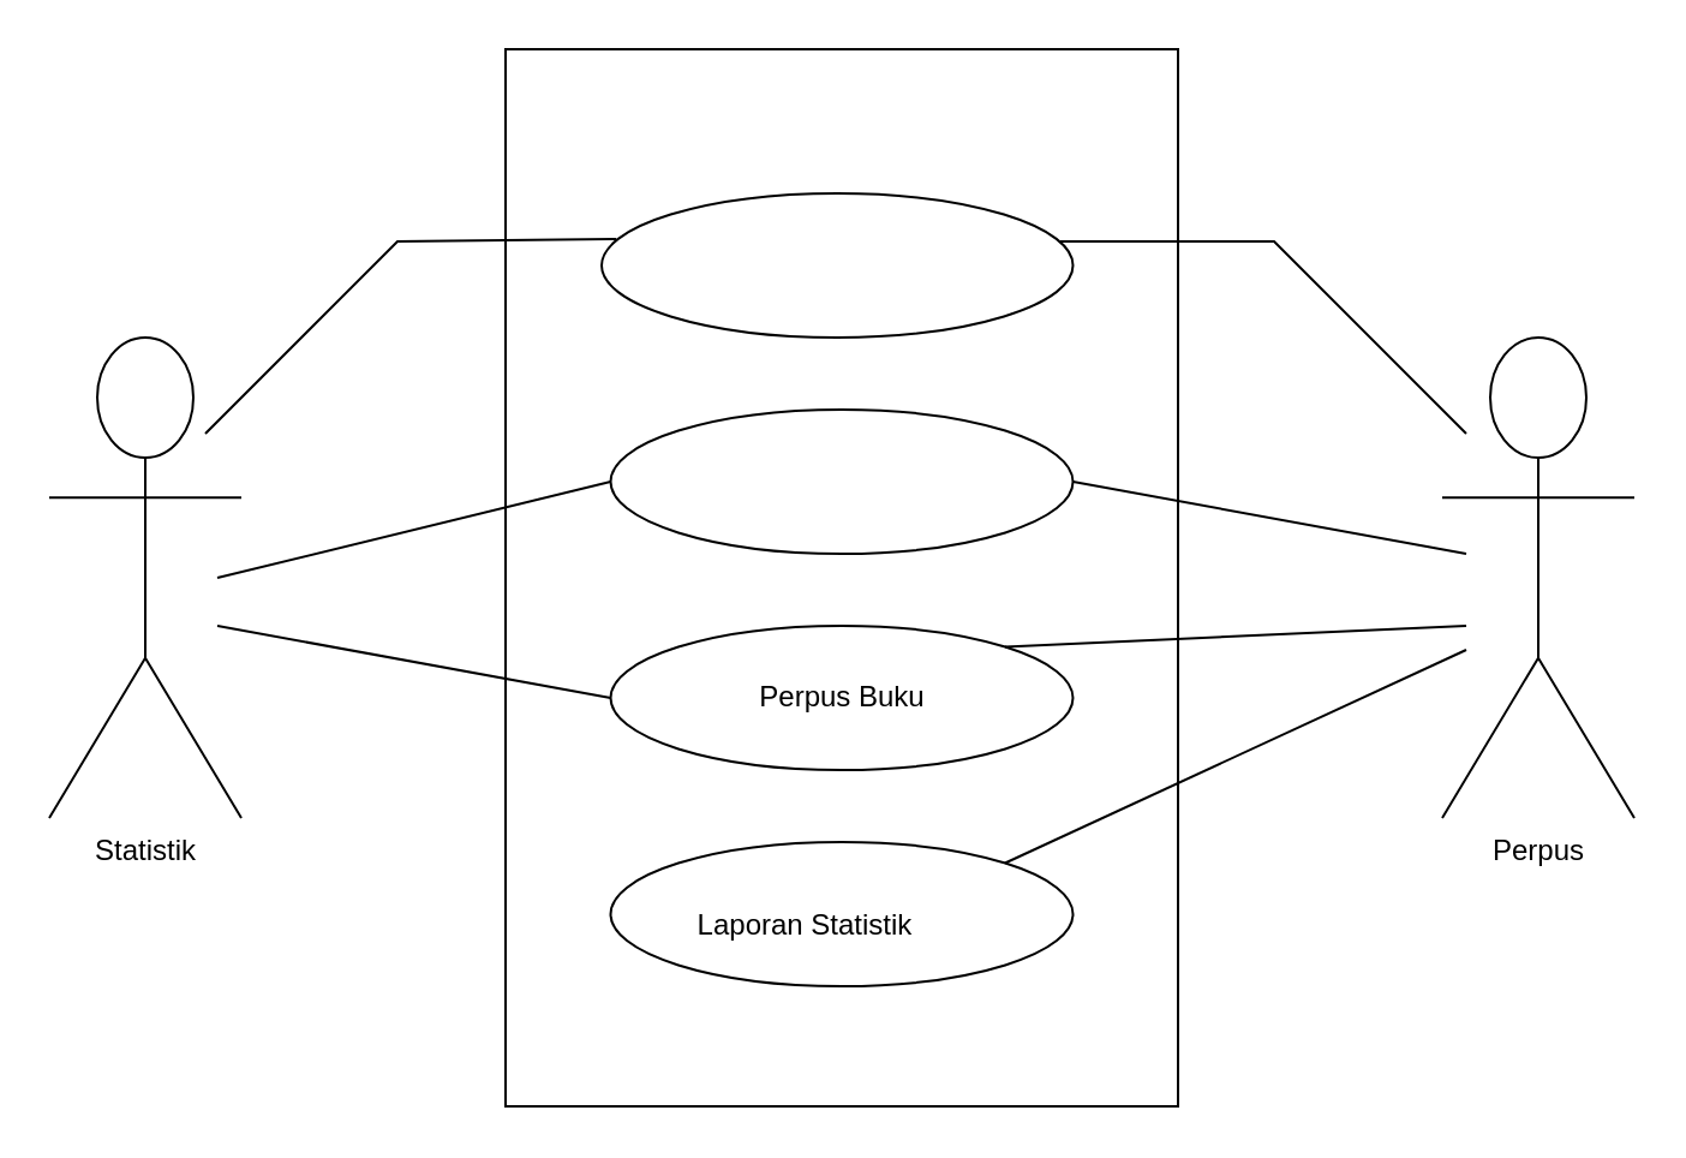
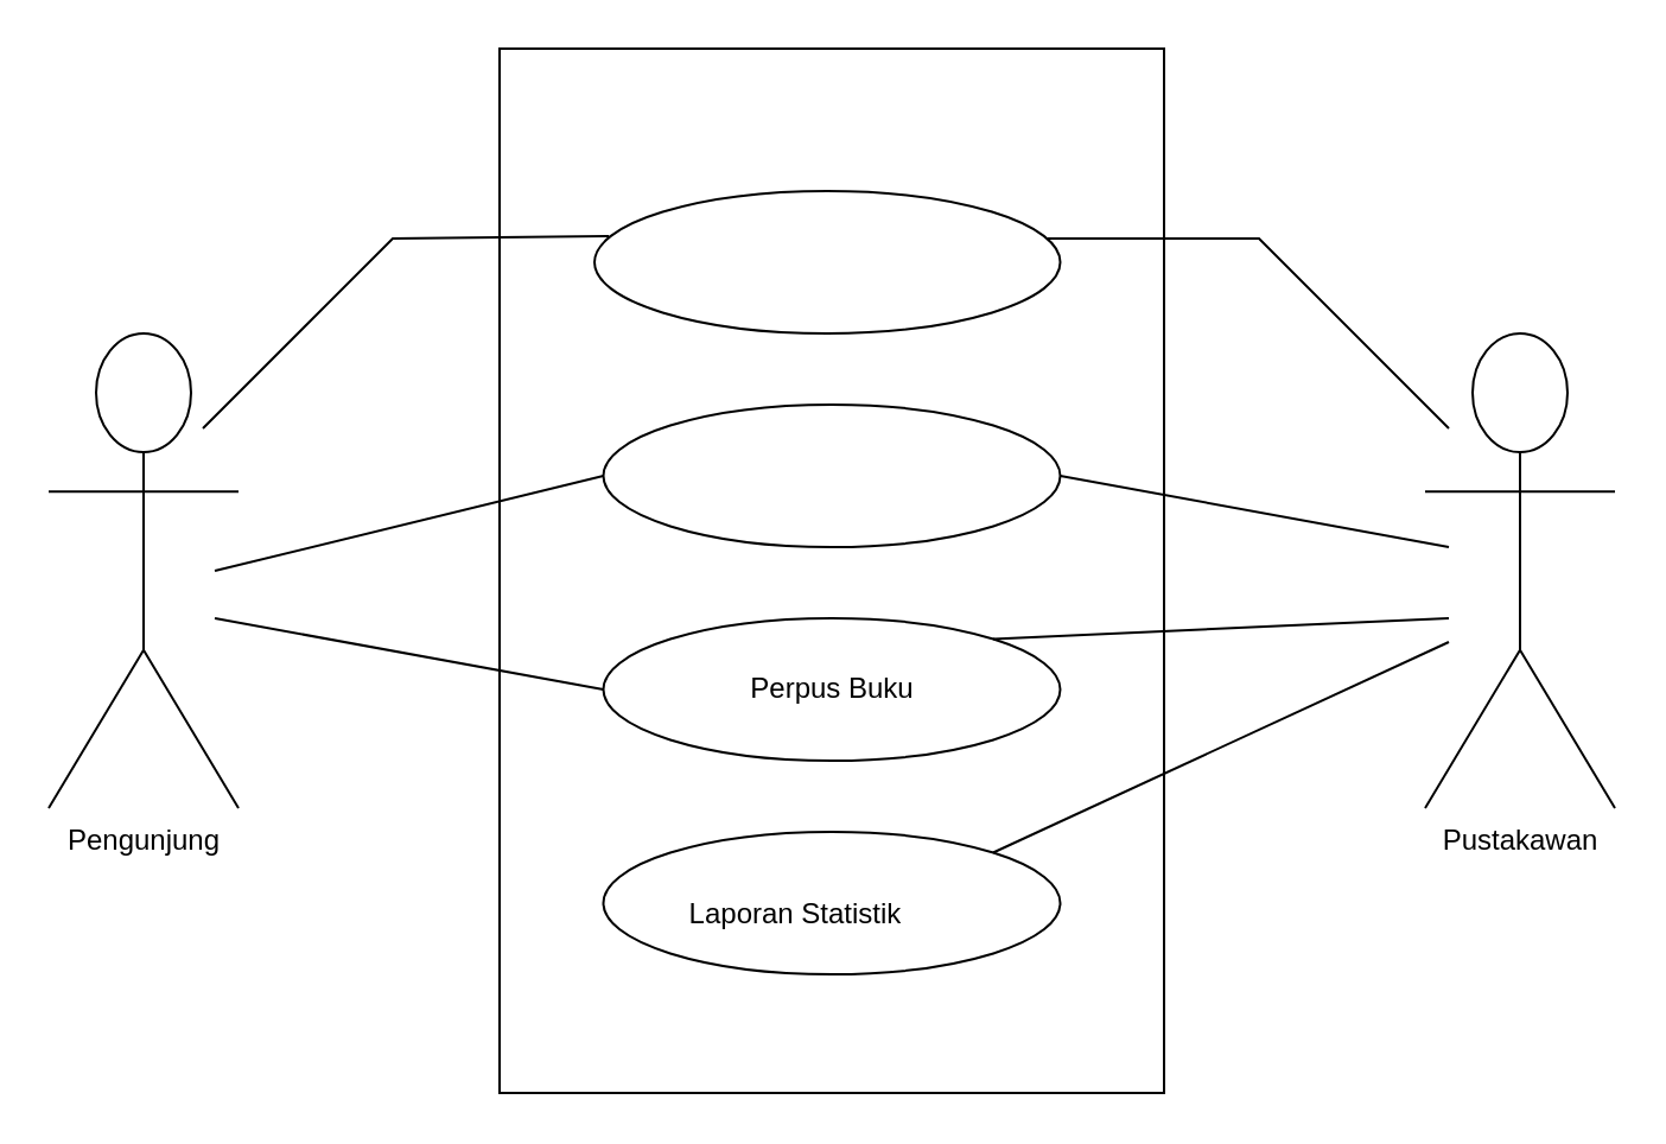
- <mxCell id="2" value="Statistik" style="shape=umlActor;verticalLabelPosition=bottom;verticalAlign=top;html=1;outlineConnect=0;" vertex="1" parent="1"><mxGeometry x="20" y="140" width="80" height="200" as="geometry" /></mxCell>
+ <mxCell id="2" value="Pengunjung" style="shape=umlActor;verticalLabelPosition=bottom;verticalAlign=top;html=1;outlineConnect=0;" vertex="1" parent="1"><mxGeometry x="20" y="140" width="80" height="200" as="geometry" /></mxCell>
- <mxCell id="3" value="Perpus" style="shape=umlActor;verticalLabelPosition=bottom;verticalAlign=top;html=1;outlineConnect=0;" vertex="1" parent="1"><mxGeometry x="600" y="140" width="80" height="200" as="geometry" /></mxCell>
+ <mxCell id="3" value="Pustakawan" style="shape=umlActor;verticalLabelPosition=bottom;verticalAlign=top;html=1;outlineConnect=0;" vertex="1" parent="1"><mxGeometry x="600" y="140" width="80" height="200" as="geometry" /></mxCell>
